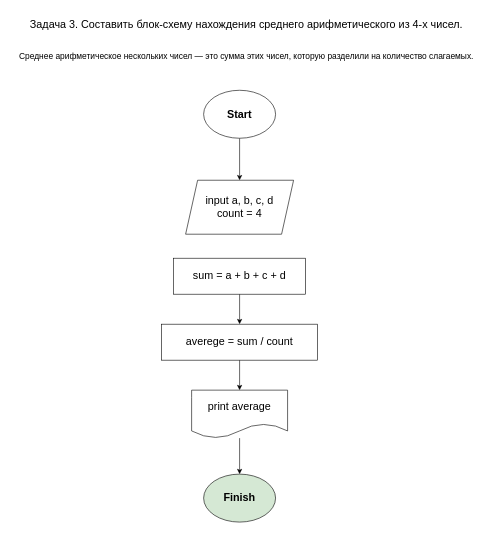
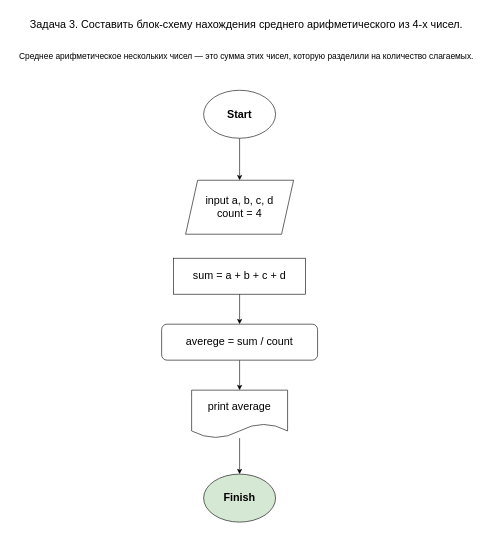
- <mxCell id="11" value="averege = sum / count" style="whiteSpace=wrap;html=1;fontSize=18;" parent="1" vertex="1"><mxGeometry x="269" y="540" width="260" height="60" as="geometry" /></mxCell>
+ <mxCell id="11" value="averege = sum / count" style="whiteSpace=wrap;html=1;fontSize=18;rounded=1;" parent="1" vertex="1"><mxGeometry x="269" y="540" width="260" height="60" as="geometry" /></mxCell>
